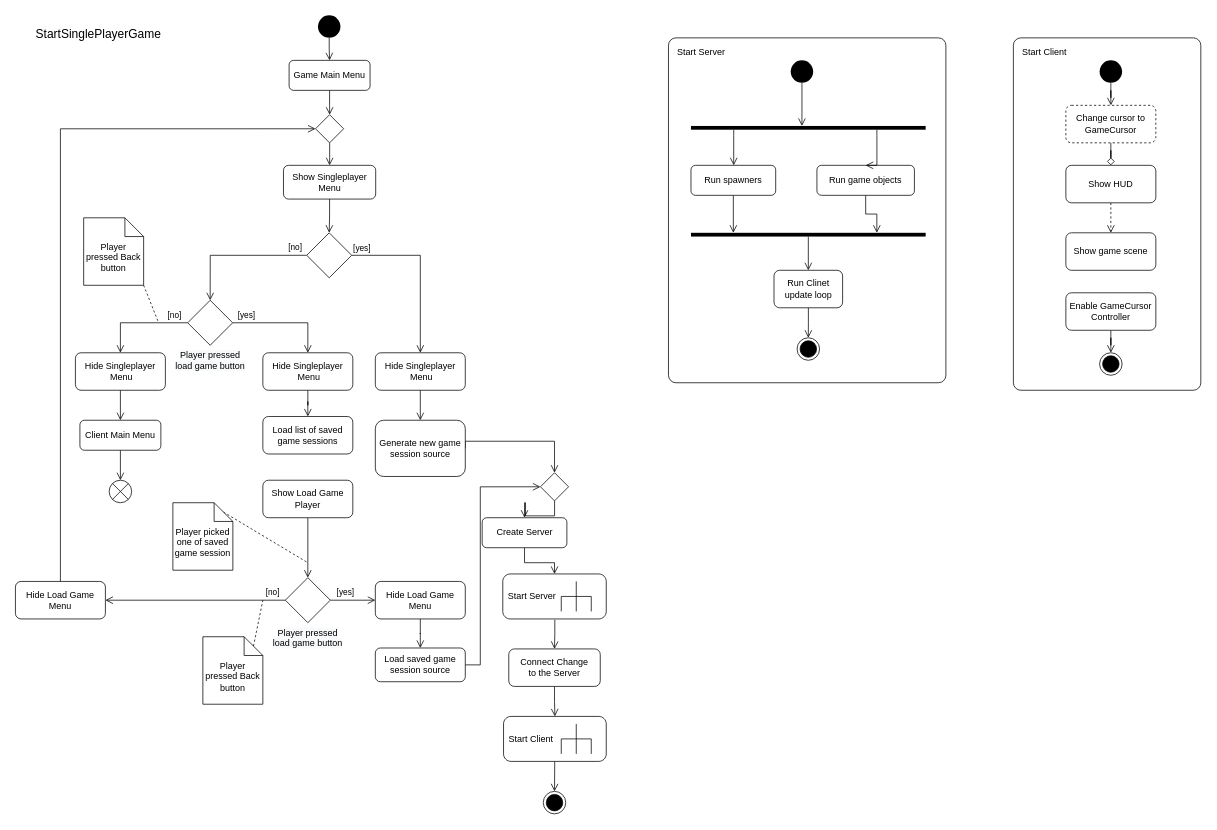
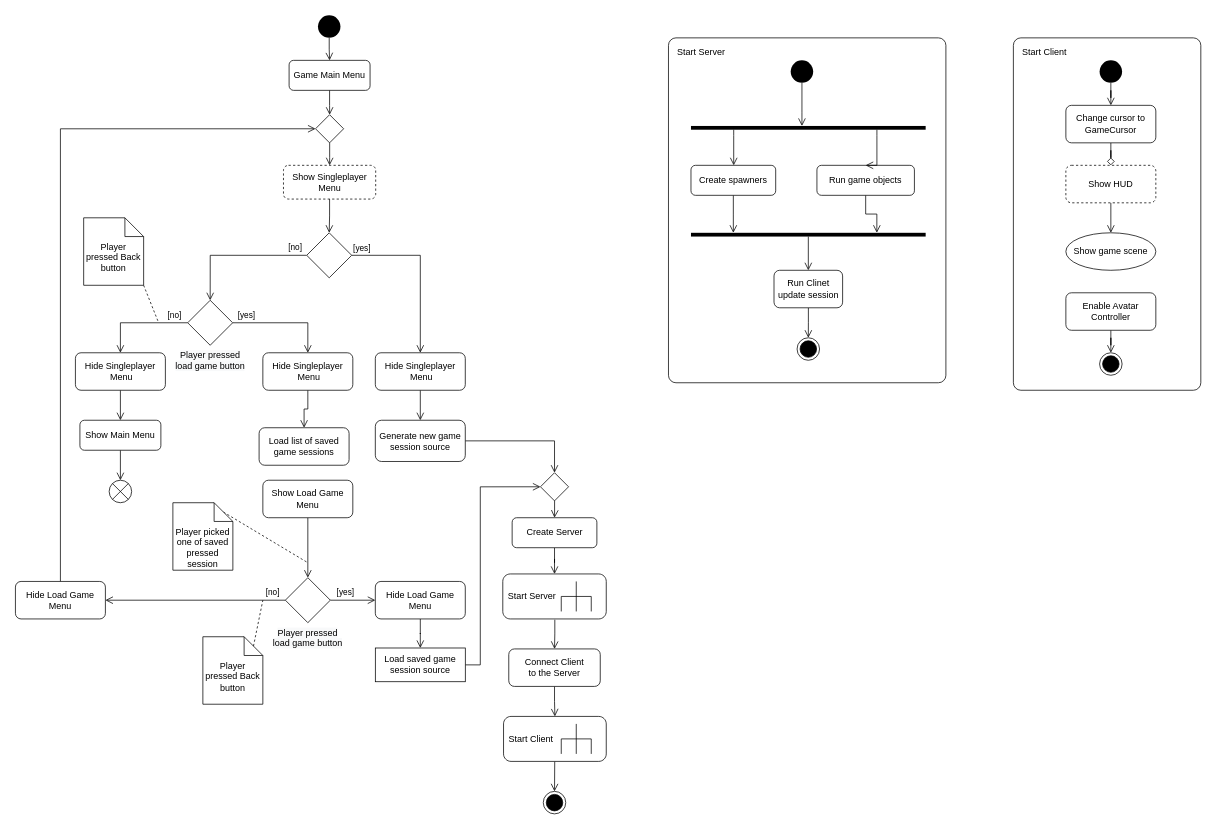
- <mxCell id="85" value="StartSinglePlayerGame" style="text;html=1;strokeColor=none;fillColor=none;align=center;verticalAlign=middle;whiteSpace=wrap;rounded=0;fontSize=16;" vertex="1" parent="1"><mxGeometry x="41" y="30" width="180" height="30" as="geometry" /></mxCell>
- <mxCell id="58" value="Change cursor to GameCursor" style="rounded=1;whiteSpace=wrap;html=1;strokeColor=#000000;strokeWidth=1;dashed=1;" parent="1" vertex="1"><mxGeometry x="1421" y="140" width="120" height="50" as="geometry" /></mxCell>
+ <mxCell id="58" value="Change cursor to GameCursor" style="rounded=1;whiteSpace=wrap;html=1;strokeColor=#000000;strokeWidth=1;" parent="1" vertex="1"><mxGeometry x="1421" y="140" width="120" height="50" as="geometry" /></mxCell>
- <mxCell id="38" value="Run spawners" style="rounded=1;whiteSpace=wrap;html=1;" parent="1" vertex="1"><mxGeometry x="921" y="220" width="113" height="40" as="geometry" /></mxCell>
+ <mxCell id="38" value="Create spawners" style="rounded=1;whiteSpace=wrap;html=1;" parent="1" vertex="1"><mxGeometry x="921" y="220" width="113" height="40" as="geometry" /></mxCell>
- <mxCell id="8" value="Show Singleplayer Menu" style="rounded=1;whiteSpace=wrap;html=1;strokeColor=#000000;" parent="1" vertex="1"><mxGeometry x="377.5" y="220" width="123" height="45" as="geometry" /></mxCell>
+ <mxCell id="8" value="Show Singleplayer Menu" style="rounded=1;whiteSpace=wrap;html=1;strokeColor=#000000;dashed=1;" parent="1" vertex="1"><mxGeometry x="377.5" y="220" width="123" height="45" as="geometry" /></mxCell>
- <mxCell id="36" value="Show HUD" style="rounded=1;whiteSpace=wrap;html=1;strokeColor=#000000;strokeWidth=1;" parent="1" vertex="1"><mxGeometry x="1421" y="220" width="120" height="50" as="geometry" /></mxCell>
+ <mxCell id="36" value="Show HUD" style="rounded=1;whiteSpace=wrap;html=1;strokeColor=#000000;strokeWidth=1;dashed=1;" parent="1" vertex="1"><mxGeometry x="1421" y="220" width="120" height="50" as="geometry" /></mxCell>
- <mxCell id="35" style="edgeStyle=orthogonalEdgeStyle;rounded=0;orthogonalLoop=1;jettySize=auto;html=1;endArrow=open;endFill=0;endSize=8;dashed=1;" parent="1" source="36" target="50" edge="1"><mxGeometry relative="1" as="geometry" /></mxCell>
+ <mxCell id="35" style="edgeStyle=orthogonalEdgeStyle;rounded=0;orthogonalLoop=1;jettySize=auto;html=1;endArrow=open;endFill=0;endSize=8;" parent="1" source="36" target="50" edge="1"><mxGeometry relative="1" as="geometry" /></mxCell>
- <mxCell id="50" value="Show game scene" style="rounded=1;whiteSpace=wrap;html=1;strokeColor=#000000;strokeWidth=1;" parent="1" vertex="1"><mxGeometry x="1421" y="310" width="120" height="50" as="geometry" /></mxCell>
+ <mxCell id="50" value="Show game scene" style="ellipse;whiteSpace=wrap;html=1;strokeColor=#000000;strokeWidth=1;" parent="1" vertex="1"><mxGeometry x="1421" y="310" width="120" height="50" as="geometry" /></mxCell>
- <mxCell id="49" value="Run Clinet update loop" style="rounded=1;whiteSpace=wrap;html=1;" parent="1" vertex="1"><mxGeometry x="1031.75" y="360" width="91.5" height="50" as="geometry" /></mxCell>
+ <mxCell id="49" value="Run Clinet update session" style="rounded=1;whiteSpace=wrap;html=1;" parent="1" vertex="1"><mxGeometry x="1031.75" y="360" width="91.5" height="50" as="geometry" /></mxCell>
- <mxCell id="52" value="Enable GameCursor Controller" style="rounded=1;whiteSpace=wrap;html=1;strokeColor=#000000;strokeWidth=1;" parent="1" vertex="1"><mxGeometry x="1421" y="390" width="120" height="50" as="geometry" /></mxCell>
+ <mxCell id="52" value="Enable Avatar Controller" style="rounded=1;whiteSpace=wrap;html=1;strokeColor=#000000;strokeWidth=1;" parent="1" vertex="1"><mxGeometry x="1421" y="390" width="120" height="50" as="geometry" /></mxCell>
- <mxCell id="67" value="Client Main Menu" style="rounded=1;whiteSpace=wrap;html=1;strokeColor=#000000;" parent="1" vertex="1"><mxGeometry x="106" y="560" width="108" height="40" as="geometry" /></mxCell>
+ <mxCell id="67" value="Show Main Menu" style="rounded=1;whiteSpace=wrap;html=1;strokeColor=#000000;" parent="1" vertex="1"><mxGeometry x="106" y="560" width="108" height="40" as="geometry" /></mxCell>
- <mxCell id="59" value="Load list of saved game sessions" style="rounded=1;whiteSpace=wrap;html=1;strokeColor=#000000;strokeWidth=1;" parent="1" vertex="1"><mxGeometry x="350" y="555" width="120" height="50" as="geometry" /></mxCell>
+ <mxCell id="59" value="Load list of saved game sessions" style="rounded=1;whiteSpace=wrap;html=1;strokeColor=#000000;strokeWidth=1;" parent="1" vertex="1"><mxGeometry x="345" y="570" width="120" height="50" as="geometry" /></mxCell>
- <mxCell id="16" value="&lt;span style=&quot;&quot;&gt;Generate new game session&amp;nbsp;&lt;/span&gt;&lt;span style=&quot;&quot;&gt;source&lt;/span&gt;" style="rounded=1;whiteSpace=wrap;html=1;strokeColor=#000000;strokeWidth=1;" parent="1" vertex="1"><mxGeometry x="500" y="560" width="120" height="75" as="geometry" /></mxCell>
+ <mxCell id="16" value="&lt;span style=&quot;&quot;&gt;Generate new game session&amp;nbsp;&lt;/span&gt;&lt;span style=&quot;&quot;&gt;source&lt;/span&gt;" style="rounded=1;whiteSpace=wrap;html=1;strokeColor=#000000;strokeWidth=1;" parent="1" vertex="1"><mxGeometry x="500" y="560" width="120" height="55" as="geometry" /></mxCell>
- <mxCell id="24" value="Show Load Game Player" style="rounded=1;whiteSpace=wrap;html=1;strokeColor=#000000;strokeWidth=1;" parent="1" vertex="1"><mxGeometry x="350" y="640" width="120" height="50" as="geometry" /></mxCell>
+ <mxCell id="24" value="Show Load Game Menu" style="rounded=1;whiteSpace=wrap;html=1;strokeColor=#000000;strokeWidth=1;" parent="1" vertex="1"><mxGeometry x="350" y="640" width="120" height="50" as="geometry" /></mxCell>
- <mxCell id="10" value="Create Server" style="rounded=1;whiteSpace=wrap;html=1;strokeColor=#000000;" parent="1" vertex="1"><mxGeometry x="642.5" y="690" width="113" height="40" as="geometry" /></mxCell>
+ <mxCell id="10" value="Create Server" style="rounded=1;whiteSpace=wrap;html=1;strokeColor=#000000;" parent="1" vertex="1"><mxGeometry x="682.5" y="690" width="113" height="40" as="geometry" /></mxCell>
- <mxCell id="28" value="Player picked one of saved game session" style="shape=note2;boundedLbl=1;whiteSpace=wrap;html=1;size=25;verticalAlign=top;align=center;" parent="1" vertex="1"><mxGeometry x="230" y="670" width="80" height="90" as="geometry" /></mxCell>
+ <mxCell id="28" value="Player picked one of saved pressed session" style="shape=note2;boundedLbl=1;whiteSpace=wrap;html=1;size=25;verticalAlign=top;align=center;" parent="1" vertex="1"><mxGeometry x="230" y="670" width="80" height="90" as="geometry" /></mxCell>
- <mxCell id="29" value="&lt;span style=&quot;&quot;&gt;Load saved game session&amp;nbsp;&lt;/span&gt;&lt;span style=&quot;&quot;&gt;source&lt;/span&gt;" style="rounded=1;whiteSpace=wrap;html=1;strokeColor=#000000;strokeWidth=1;" parent="1" vertex="1"><mxGeometry x="500" y="863.75" width="120" height="45" as="geometry" /></mxCell>
+ <mxCell id="29" value="&lt;span style=&quot;&quot;&gt;Load saved game session&amp;nbsp;&lt;/span&gt;&lt;span style=&quot;&quot;&gt;source&lt;/span&gt;" style="whiteSpace=wrap;html=1;strokeColor=#000000;strokeWidth=1;rounded=0;" parent="1" vertex="1"><mxGeometry x="500" y="863.75" width="120" height="45" as="geometry" /></mxCell>
- <mxCell id="19" value="Connect Change &lt;br&gt;to the Server" style="rounded=1;whiteSpace=wrap;html=1;strokeColor=#000000;" parent="1" vertex="1"><mxGeometry x="678" y="865" width="122" height="50" as="geometry" /></mxCell>
+ <mxCell id="19" value="Connect Client &lt;br&gt;to the Server" style="rounded=1;whiteSpace=wrap;html=1;strokeColor=#000000;" parent="1" vertex="1"><mxGeometry x="678" y="865" width="122" height="50" as="geometry" /></mxCell>
